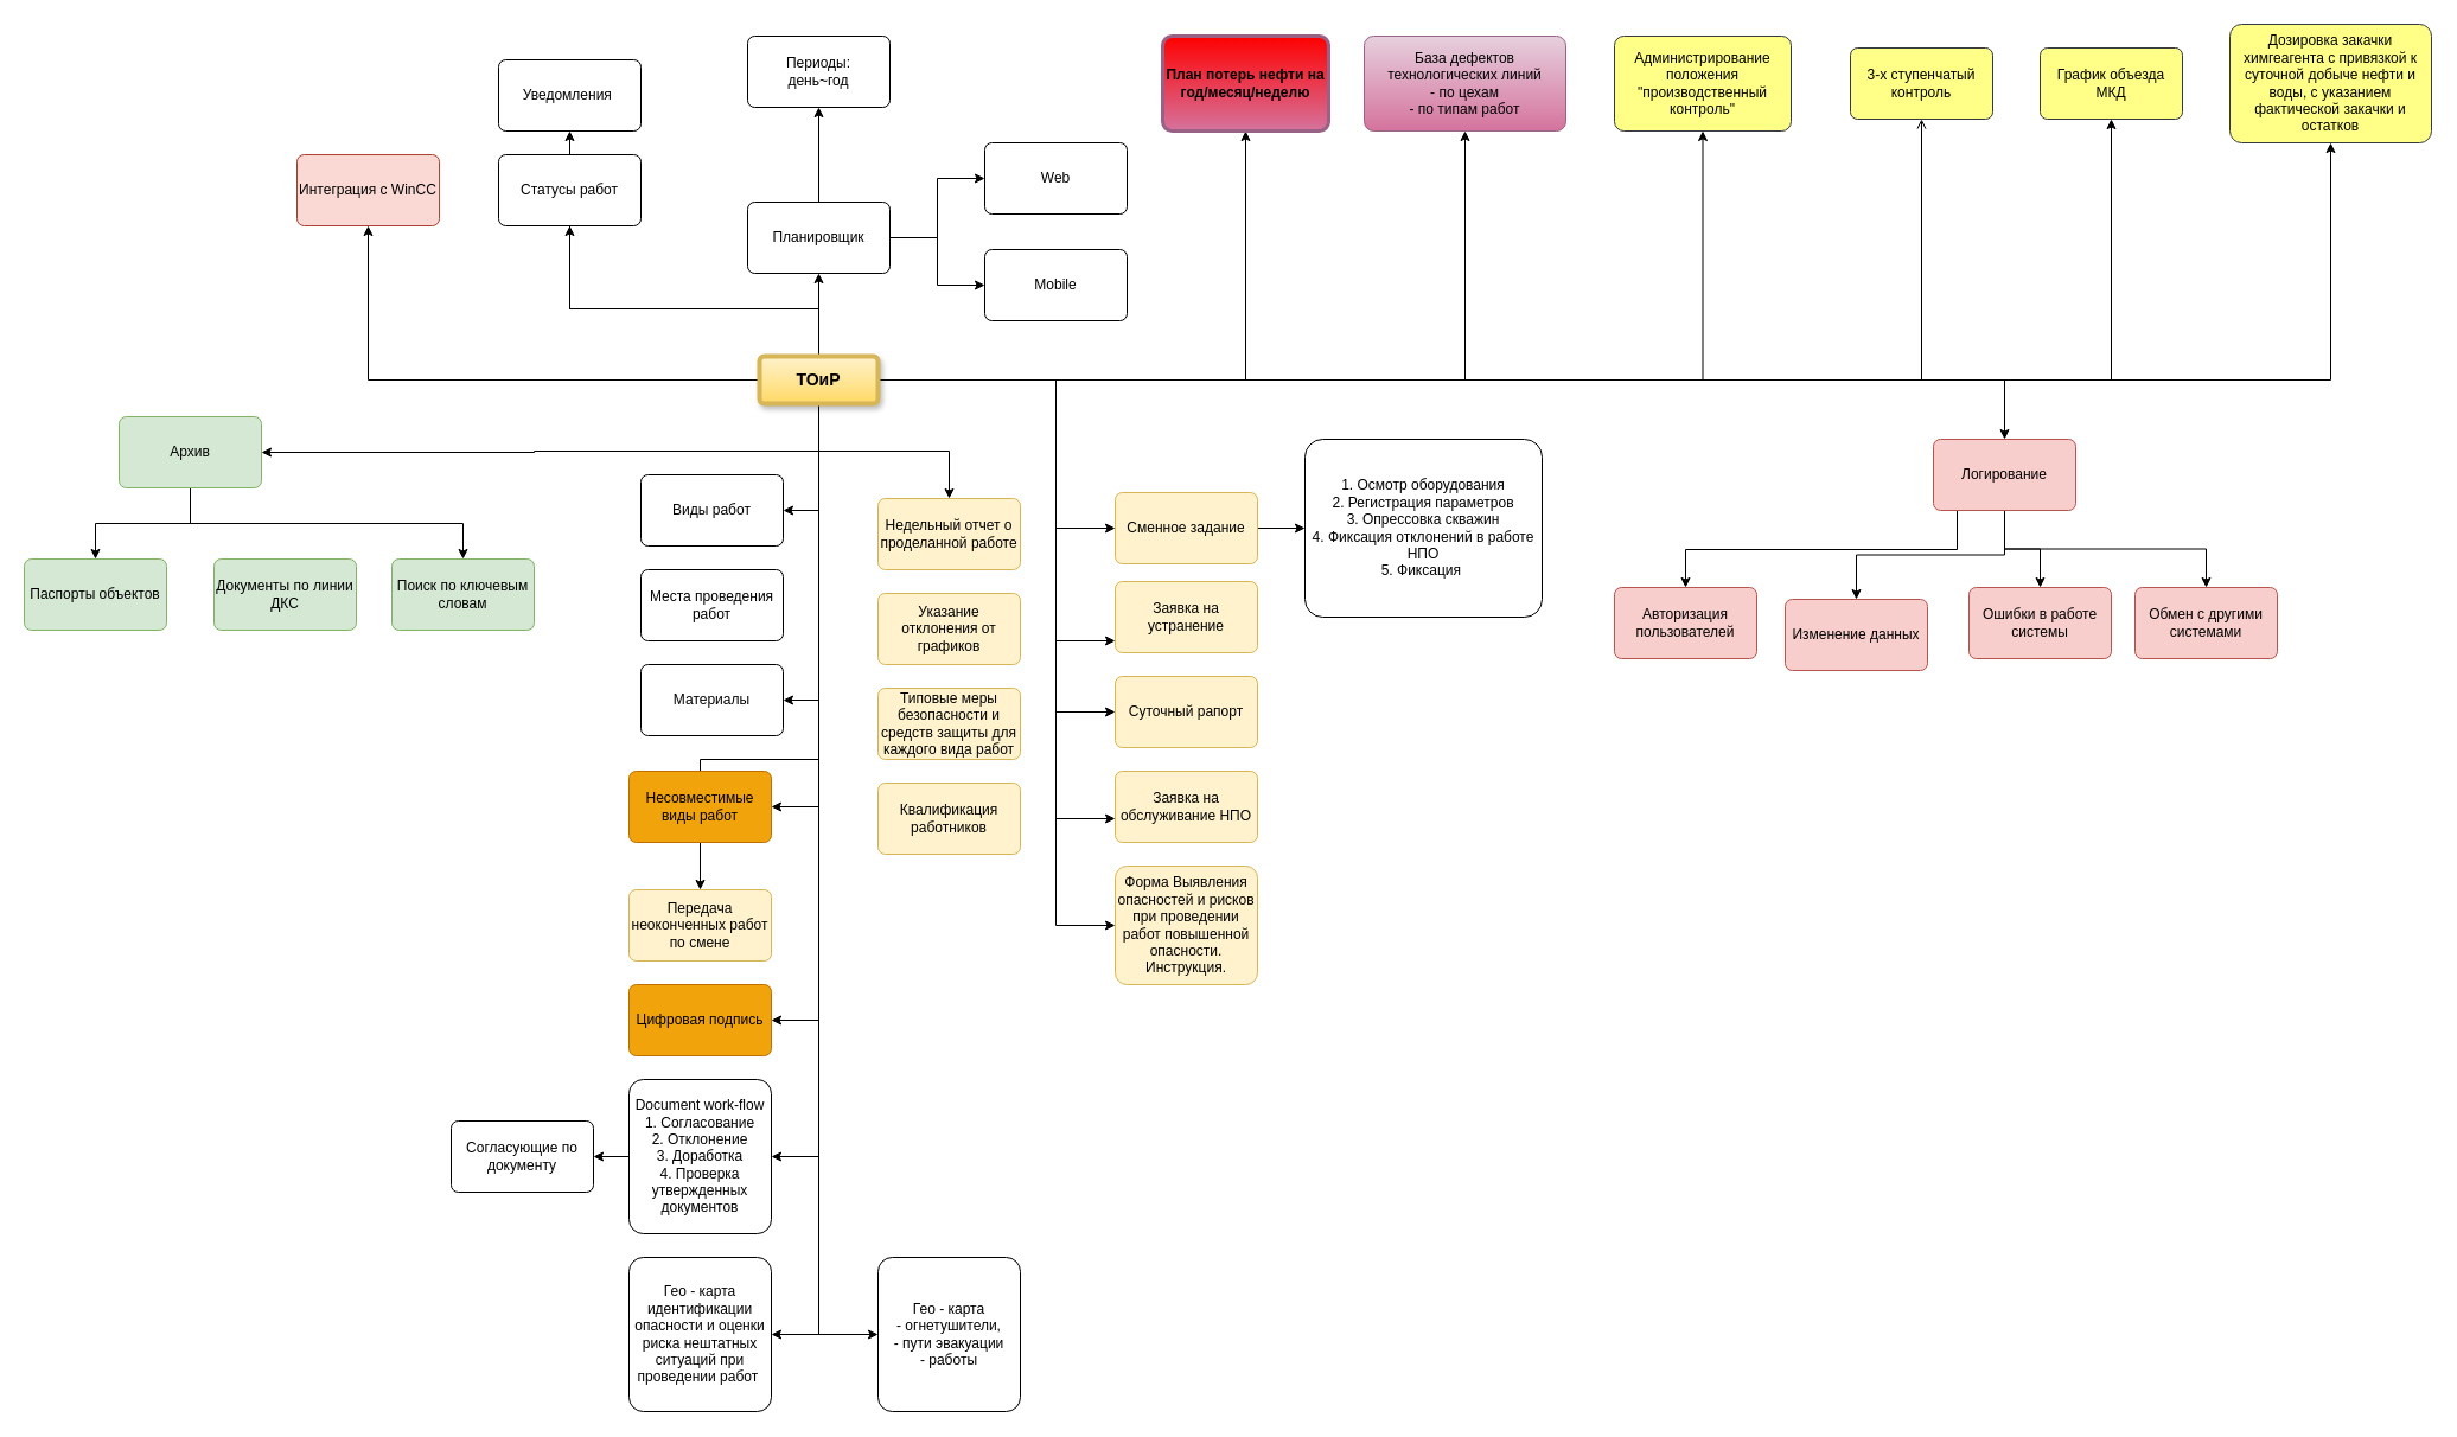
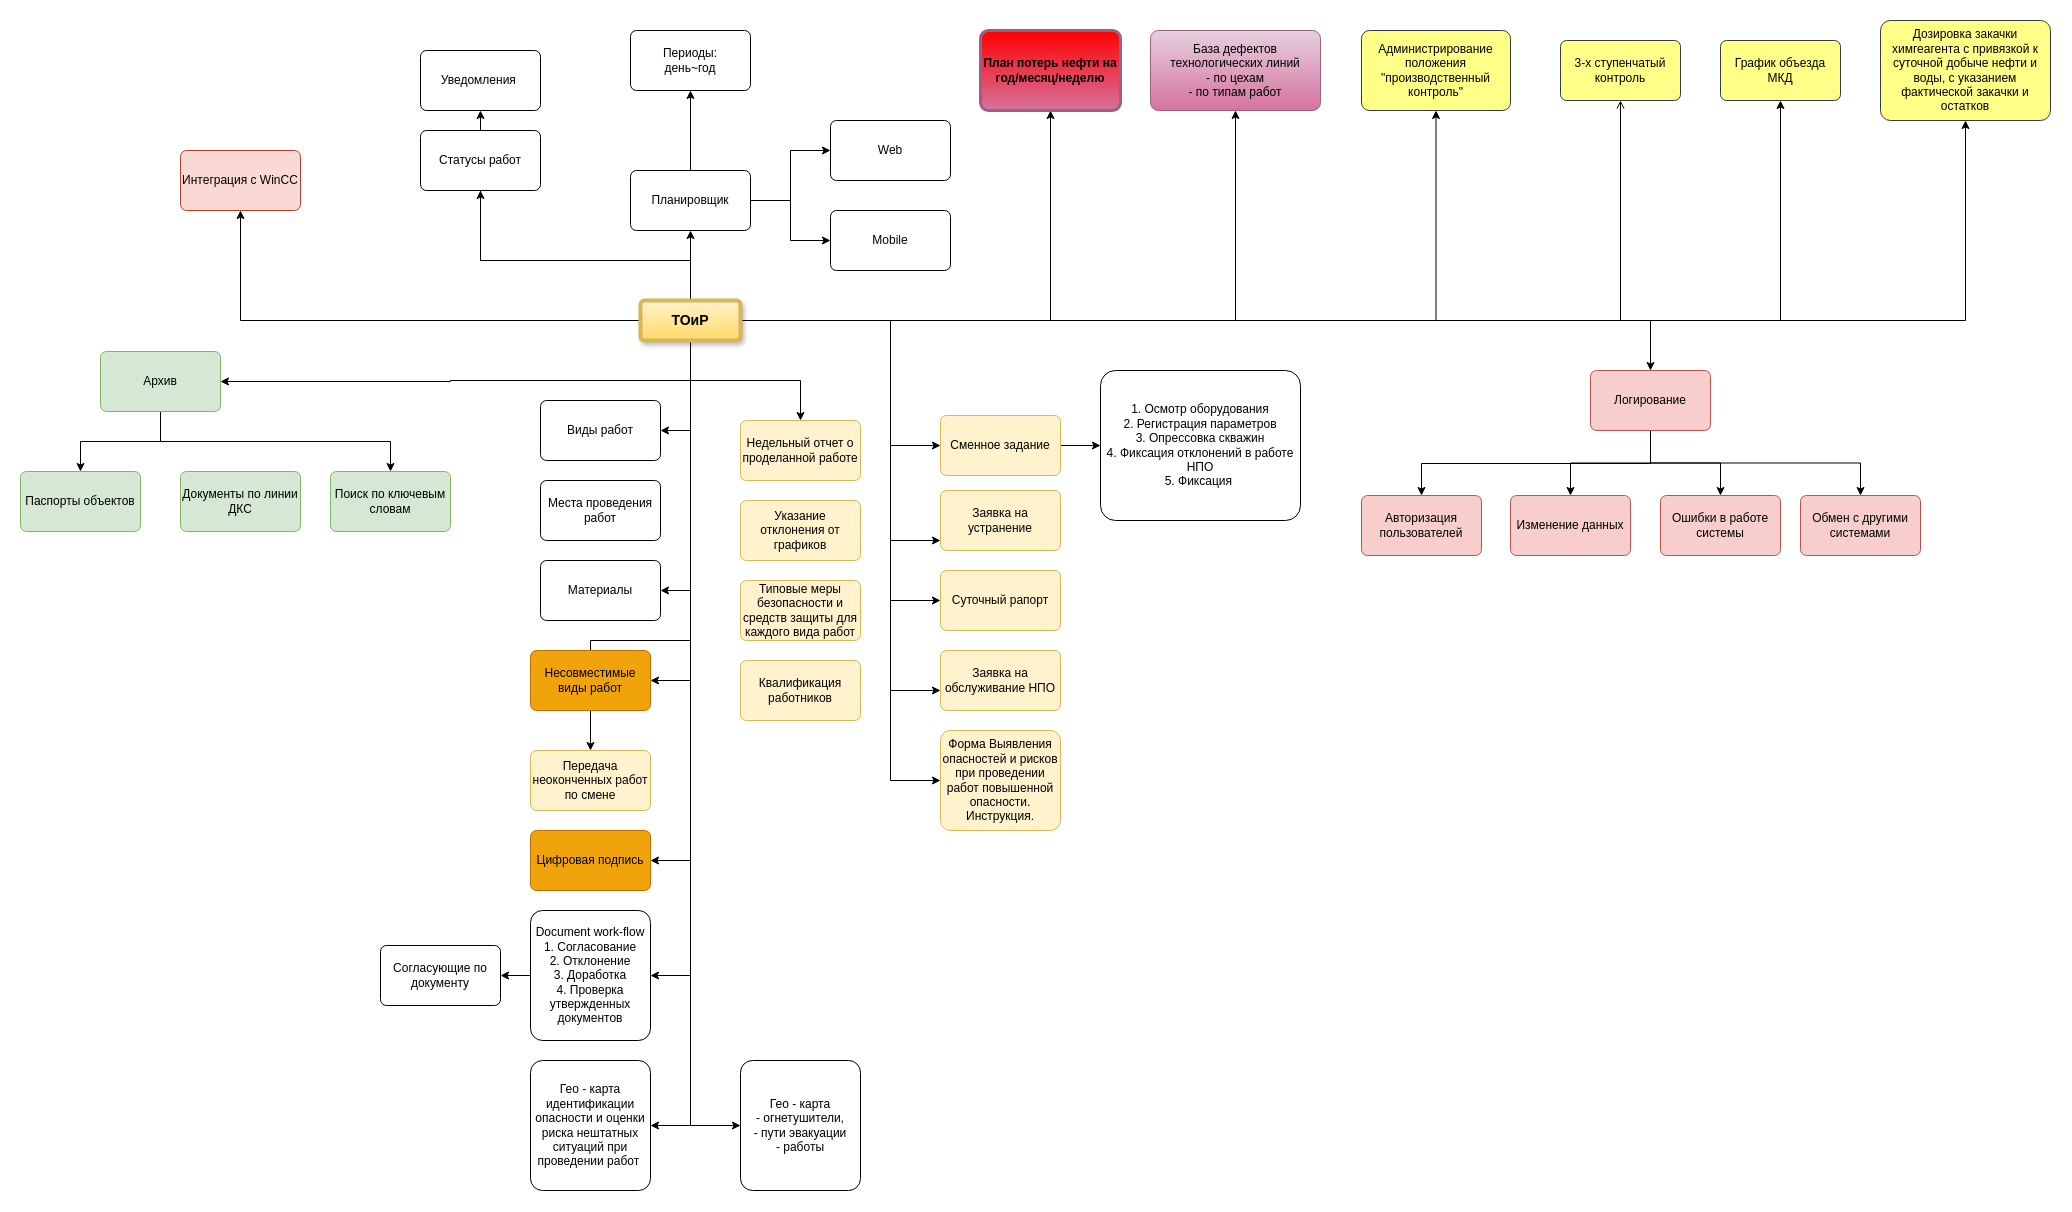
- <mxCell id="47" value="Интеграция с WinCC" style="whiteSpace=wrap;html=1;rounded=1;arcSize=10;fillColor=#fad9d5;strokeColor=#ae4132;" vertex="1" parent="1"><mxGeometry x="250" y="130" width="120" height="60" as="geometry" /></mxCell>
+ <mxCell id="47" value="Интеграция с WinCC" style="whiteSpace=wrap;html=1;rounded=1;arcSize=10;fillColor=#fad9d5;strokeColor=#ae4132;" vertex="1" parent="1"><mxGeometry x="180" y="150" width="120" height="60" as="geometry" /></mxCell>
- <mxCell id="65" value="Логирование" style="whiteSpace=wrap;html=1;rounded=1;arcSize=10;fillColor=#f8cecc;strokeColor=#b85450;" vertex="1" parent="1"><mxGeometry x="1630" y="370" width="120" height="60" as="geometry" /></mxCell>
+ <mxCell id="65" value="Логирование" style="whiteSpace=wrap;html=1;rounded=1;arcSize=10;fillColor=#f8cecc;strokeColor=#b85450;" vertex="1" parent="1"><mxGeometry x="1590" y="370" width="120" height="60" as="geometry" /></mxCell>
- <mxCell id="67" value="Изменение данных" style="whiteSpace=wrap;html=1;fillColor=#f8cecc;strokeColor=#b85450;rounded=1;arcSize=10;" vertex="1" parent="1"><mxGeometry x="1505" y="505" width="120" height="60" as="geometry" /></mxCell>
+ <mxCell id="67" value="Изменение данных" style="whiteSpace=wrap;html=1;fillColor=#f8cecc;strokeColor=#b85450;rounded=1;arcSize=10;" vertex="1" parent="1"><mxGeometry x="1510" y="495" width="120" height="60" as="geometry" /></mxCell>
